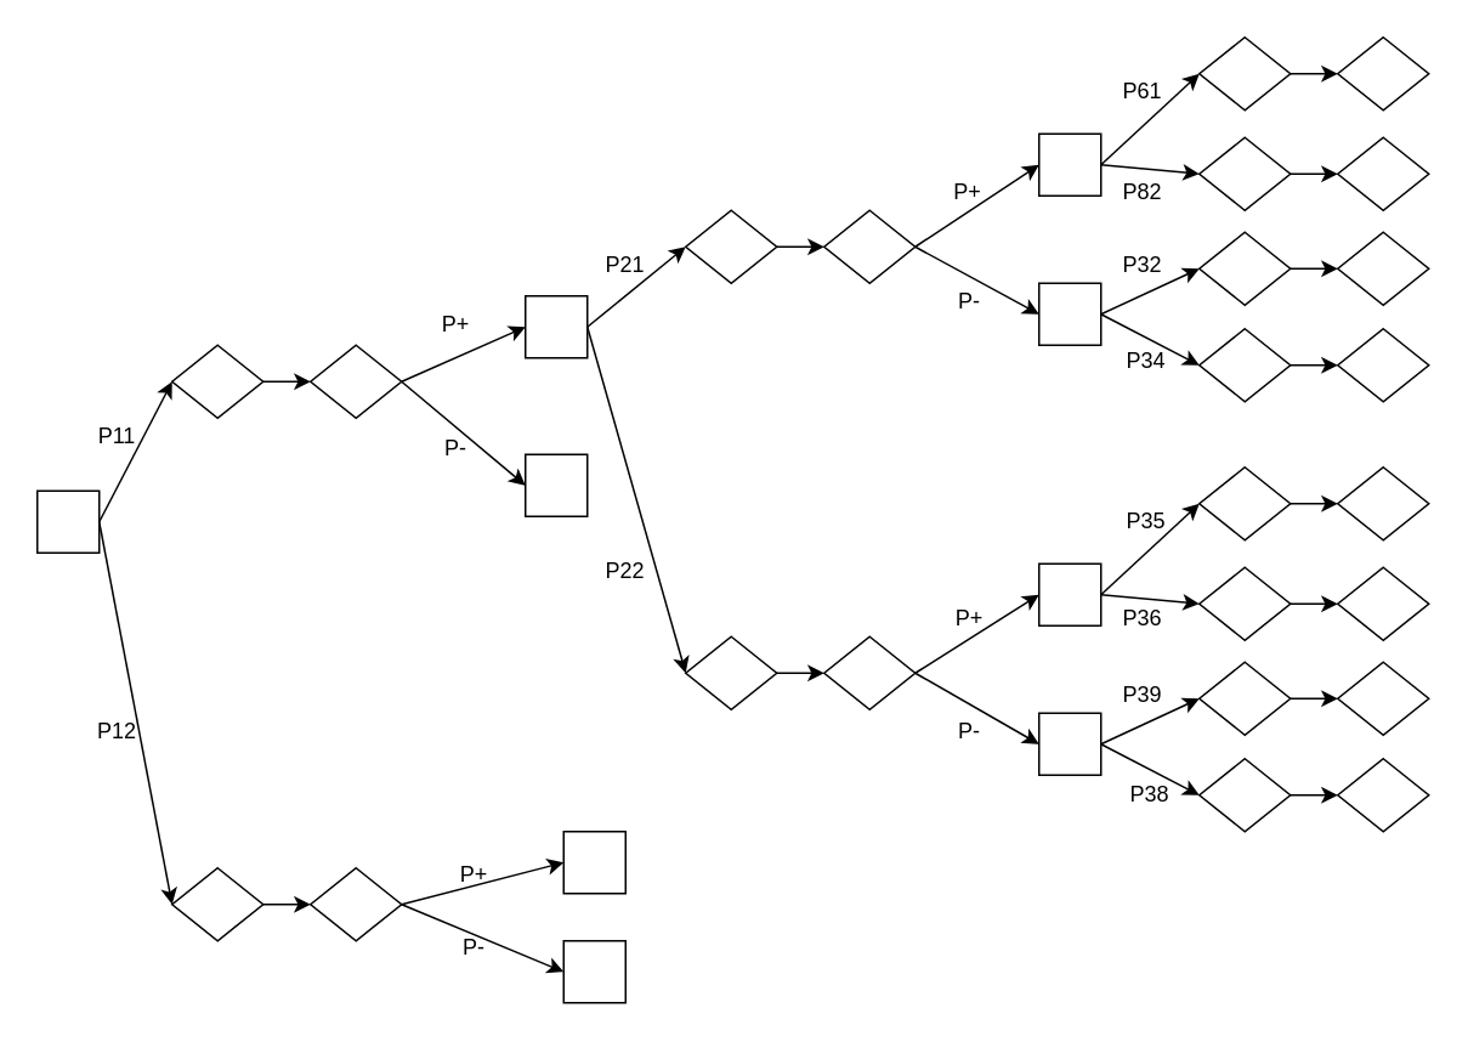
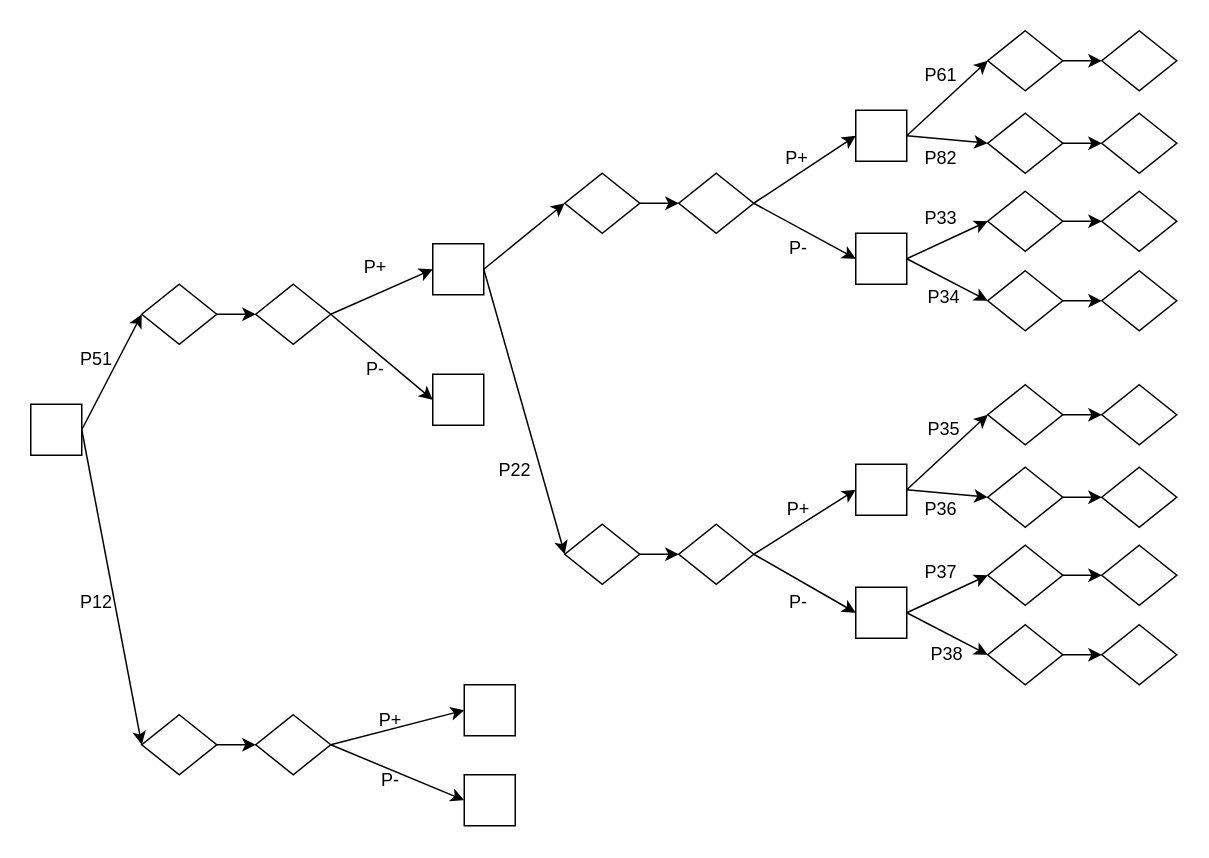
- <mxCell id="53" value="P21" style="text;html=1;strokeColor=none;fillColor=none;align=center;verticalAlign=middle;whiteSpace=wrap;rounded=0;" vertex="1" parent="1"><mxGeometry x="333" y="135" width="20" height="20" as="geometry" /></mxCell>
- <mxCell id="57" value="P32" style="text;html=1;strokeColor=none;fillColor=none;align=center;verticalAlign=middle;whiteSpace=wrap;rounded=0;" vertex="1" parent="1"><mxGeometry x="617" y="135" width="20" height="20" as="geometry" /></mxCell>
+ <mxCell id="57" value="P33" style="text;html=1;strokeColor=none;fillColor=none;align=center;verticalAlign=middle;whiteSpace=wrap;rounded=0;" vertex="1" parent="1"><mxGeometry x="617" y="135" width="20" height="20" as="geometry" /></mxCell>
- <mxCell id="14" value="P11" style="text;html=1;strokeColor=none;fillColor=none;align=center;verticalAlign=middle;whiteSpace=wrap;rounded=0;" vertex="1" parent="1"><mxGeometry x="54" y="229" width="20" height="20" as="geometry" /></mxCell>
+ <mxCell id="14" value="P51" style="text;html=1;strokeColor=none;fillColor=none;align=center;verticalAlign=middle;whiteSpace=wrap;rounded=0;" vertex="1" parent="1"><mxGeometry x="54" y="229" width="20" height="20" as="geometry" /></mxCell>
- <mxCell id="61" value="P39" style="text;html=1;strokeColor=none;fillColor=none;align=center;verticalAlign=middle;whiteSpace=wrap;rounded=0;" vertex="1" parent="1"><mxGeometry x="617" y="371" width="20" height="20" as="geometry" /></mxCell>
+ <mxCell id="61" value="P37" style="text;html=1;strokeColor=none;fillColor=none;align=center;verticalAlign=middle;whiteSpace=wrap;rounded=0;" vertex="1" parent="1"><mxGeometry x="617" y="371" width="20" height="20" as="geometry" /></mxCell>
